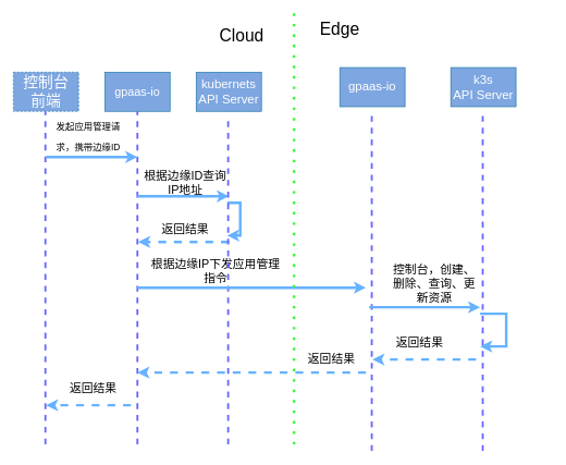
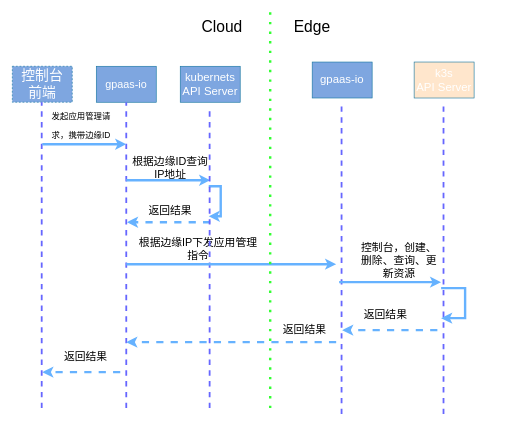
- <mxCell id="19" value="&lt;font style=&quot;font-size: 26px;&quot;&gt;Cloud&lt;/font&gt;" style="text;html=1;strokeColor=none;fillColor=none;align=center;verticalAlign=middle;whiteSpace=wrap;rounded=0;" vertex="1" parent="2"><mxGeometry x="40" y="20" width="60" height="30" as="geometry" /></mxCell>
+ <mxCell id="19" value="&lt;font style=&quot;font-size: 26px;&quot;&gt;Cloud&lt;/font&gt;" style="text;html=1;strokeColor=none;fillColor=none;align=center;verticalAlign=middle;whiteSpace=wrap;rounded=0;" vertex="1" parent="2"><mxGeometry x="40" y="10" width="60" height="30" as="geometry" /></mxCell>
- <mxCell id="26" value="&lt;font style=&quot;font-size: 19px&quot; color=&quot;#ffffff&quot;&gt;k3s&lt;br&gt;API Server&lt;br&gt;&lt;/font&gt;" style="rounded=0;whiteSpace=wrap;html=1;fillColor=#7EA6E0;strokeColor=#10739e;" vertex="1" parent="25"><mxGeometry x="40" y="-7.07" width="100" height="60" as="geometry" /></mxCell>
+ <mxCell id="26" value="&lt;font style=&quot;font-size: 19px&quot; color=&quot;#ffffff&quot;&gt;k3s&lt;br&gt;API Server&lt;br&gt;&lt;/font&gt;" style="rounded=0;whiteSpace=wrap;html=1;fillColor=#ffe6cc;strokeColor=#10739e;" vertex="1" parent="25"><mxGeometry x="40" y="-7.07" width="100" height="60" as="geometry" /></mxCell>
